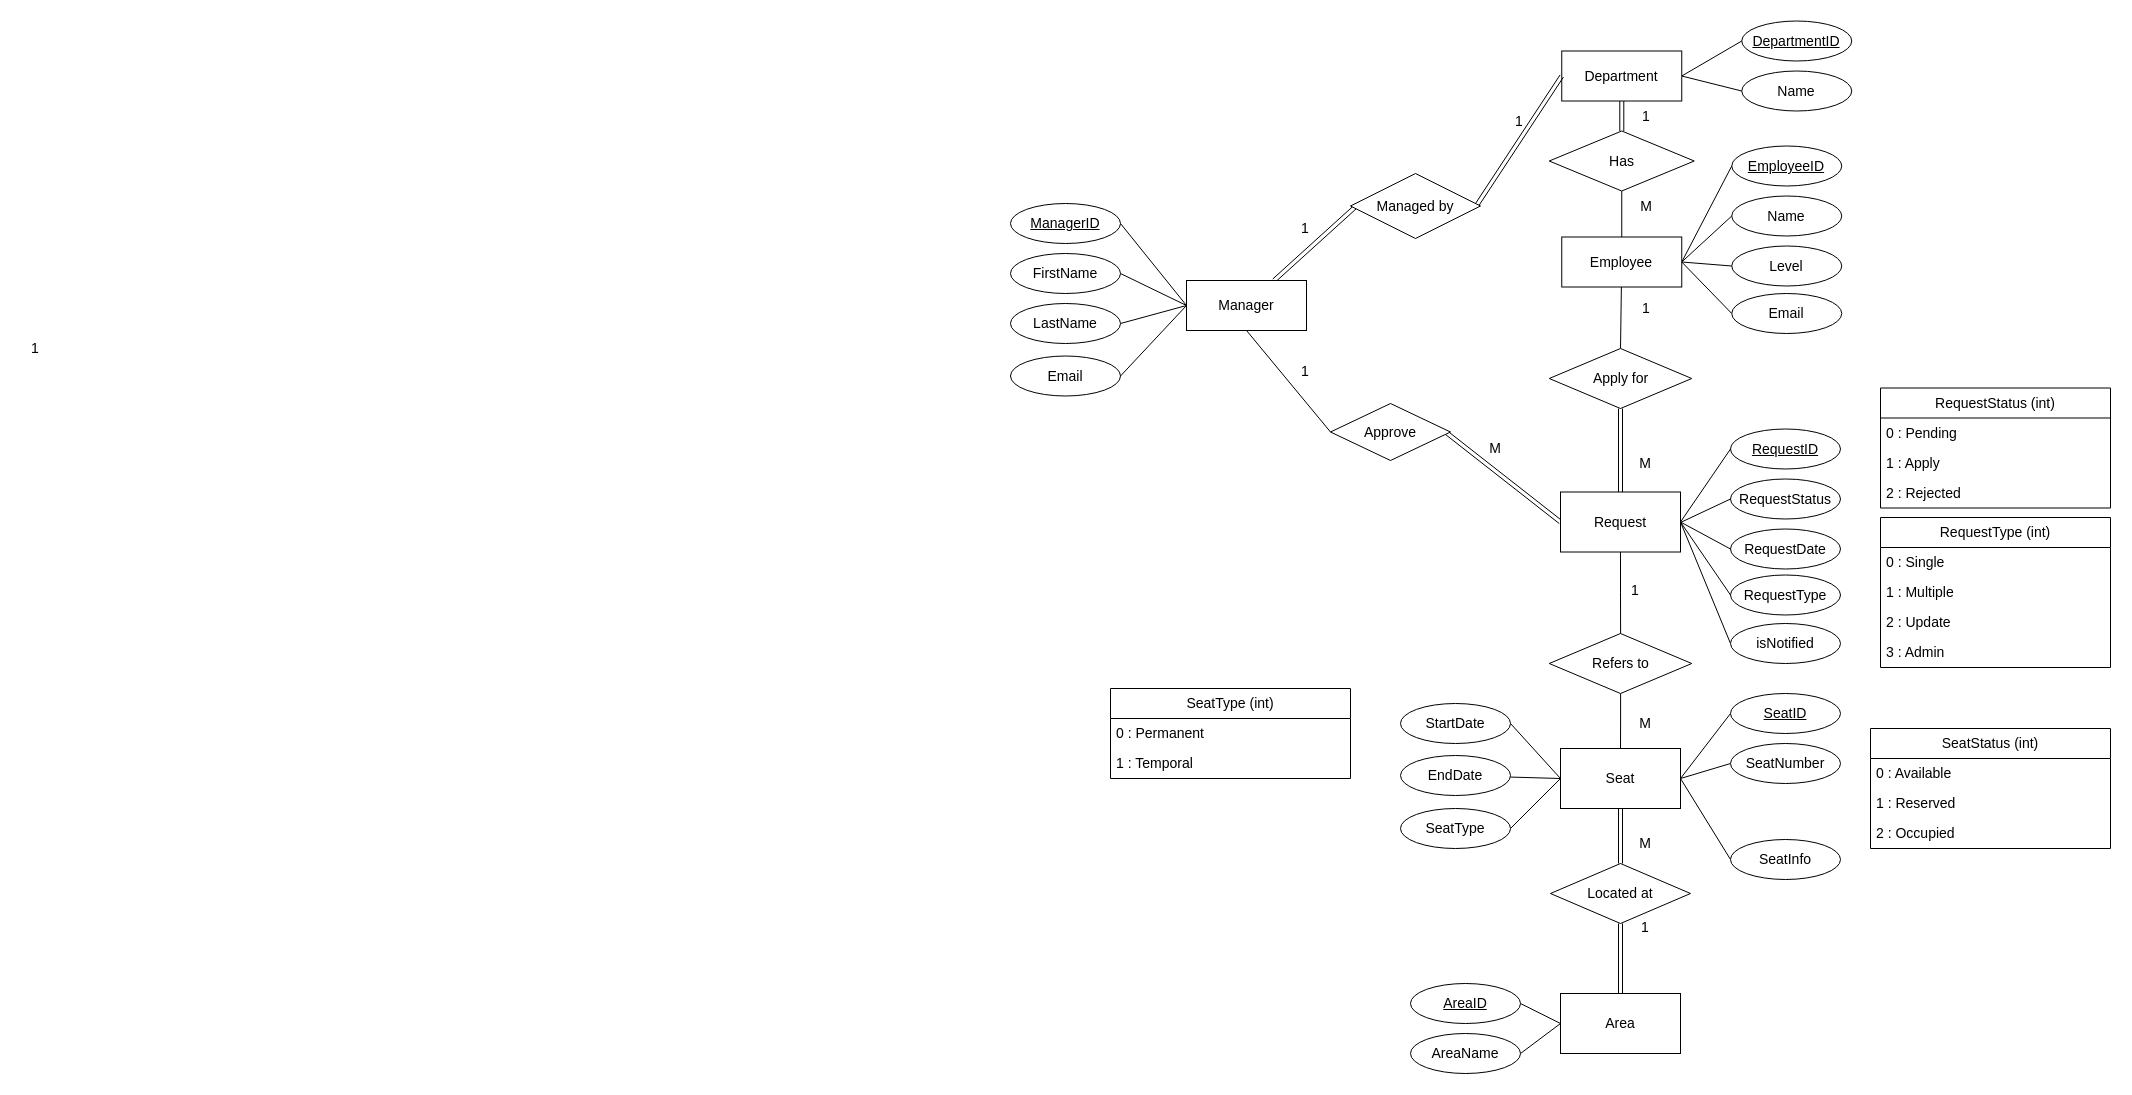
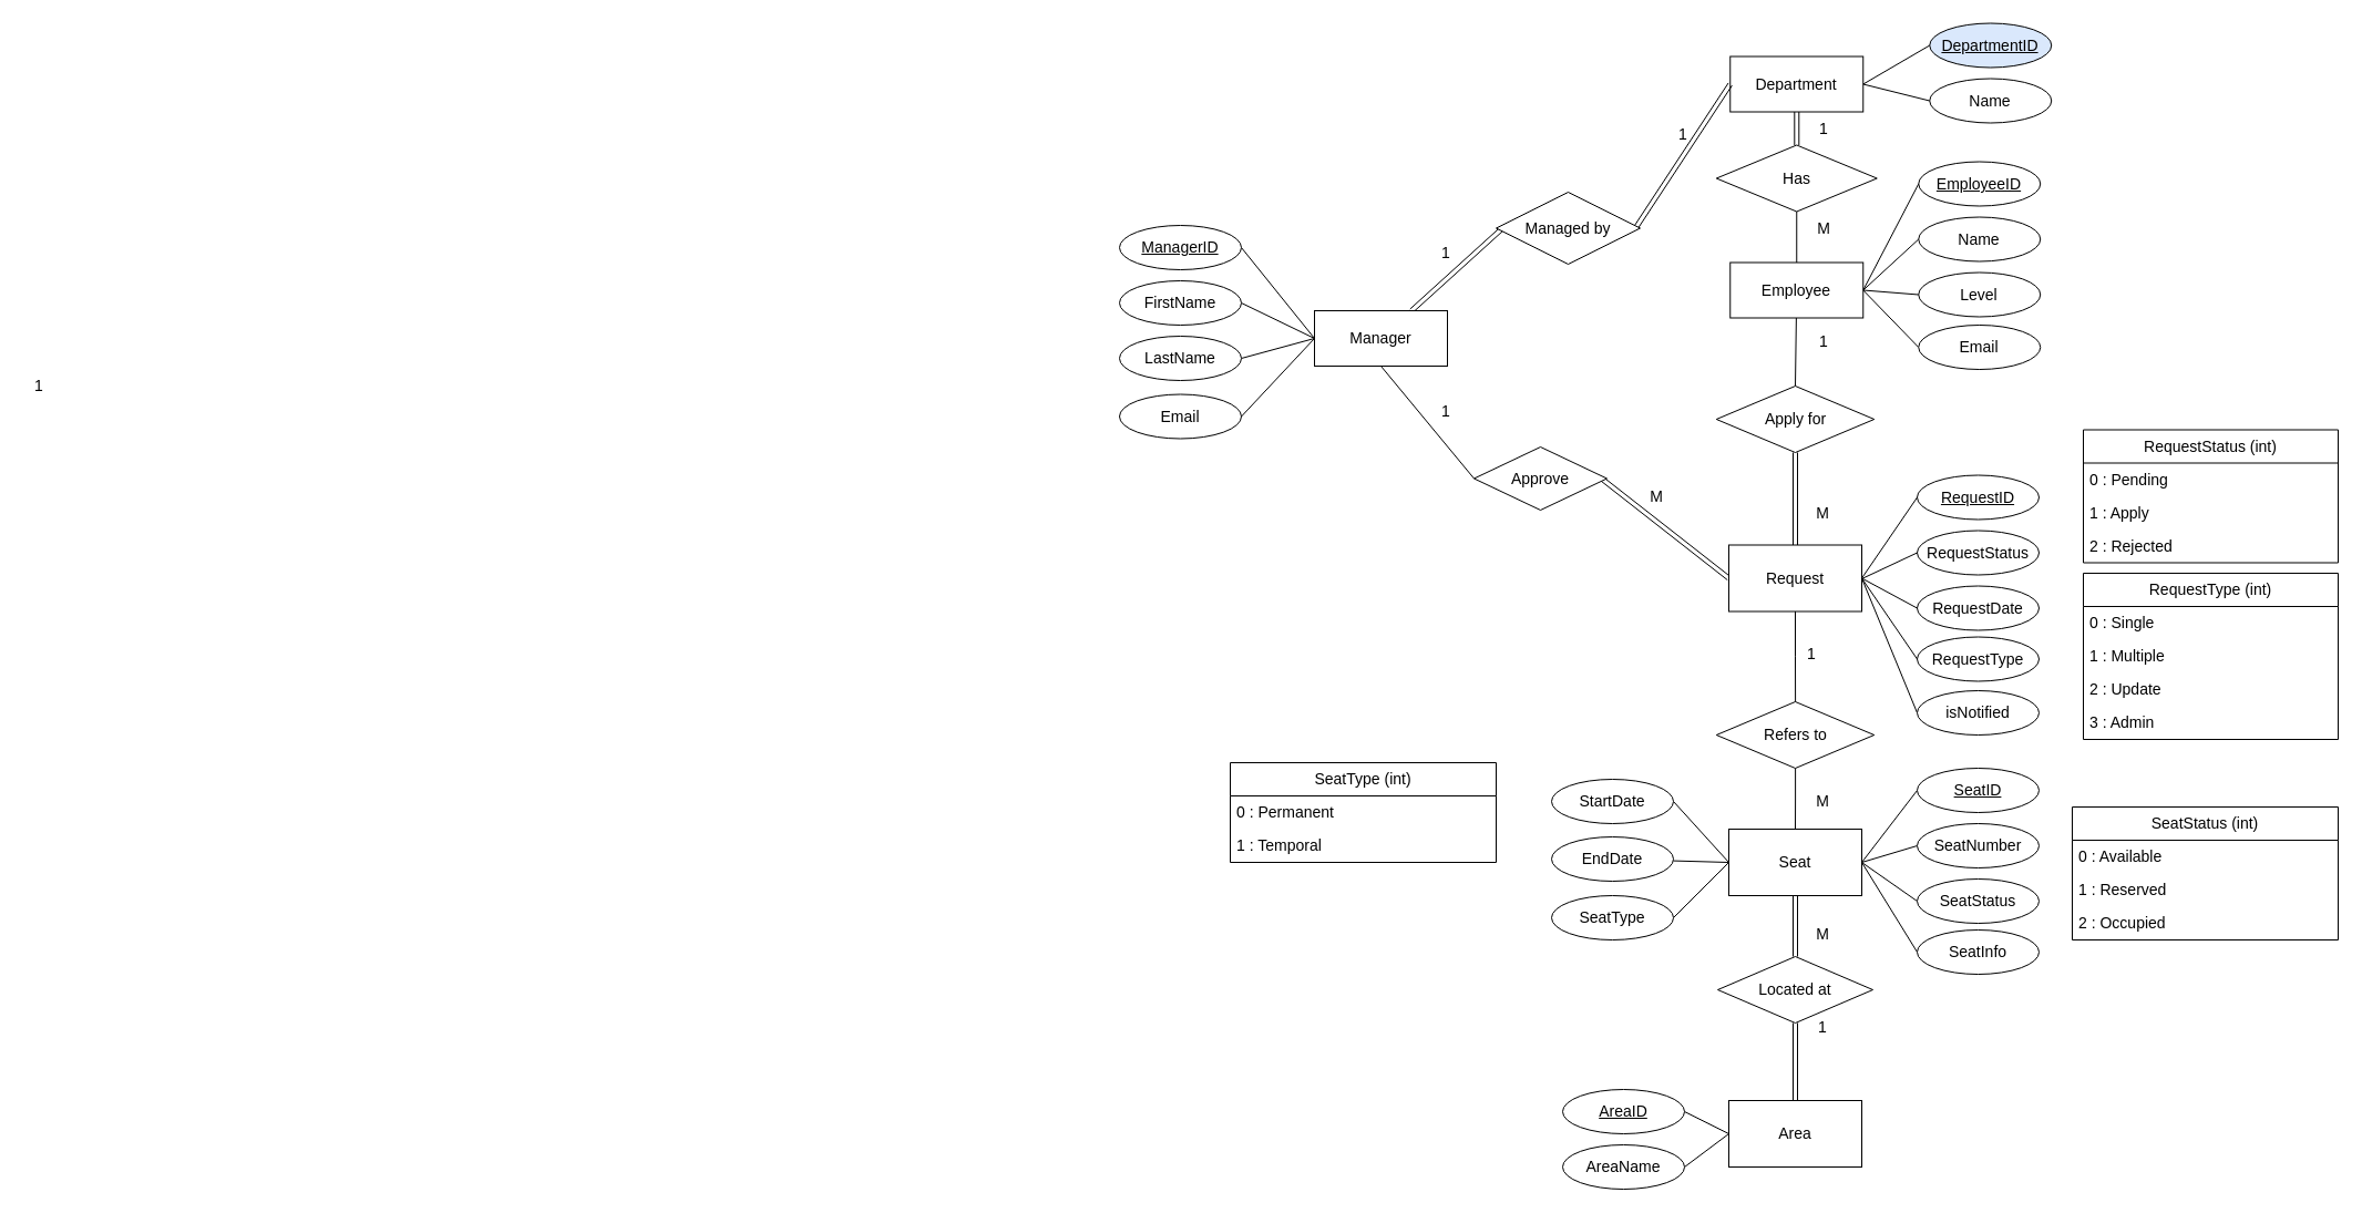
- <mxCell id="16" value="&lt;u style=&quot;font-size: 14px;&quot;&gt;DepartmentID&lt;/u&gt;" style="ellipse;whiteSpace=wrap;html=1;rounded=0;fontSize=14;" parent="1" vertex="1"><mxGeometry x="1741.25" y="20.5" width="110" height="40" as="geometry" /></mxCell>
+ <mxCell id="16" value="&lt;u style=&quot;font-size: 14px;&quot;&gt;DepartmentID&lt;/u&gt;" style="ellipse;whiteSpace=wrap;html=1;rounded=0;fontSize=14;fillColor=#dae8fc;" parent="1" vertex="1"><mxGeometry x="1741.25" y="20.5" width="110" height="40" as="geometry" /></mxCell>
+ <mxCell id="35" style="rounded=0;orthogonalLoop=1;jettySize=auto;html=1;entryX=0;entryY=0.5;entryDx=0;entryDy=0;endArrow=none;endFill=0;exitX=1;exitY=0.5;exitDx=0;exitDy=0;fontSize=14;" parent="1" source="38" target="41" edge="1"><mxGeometry relative="1" as="geometry" /></mxCell>
+ <mxCell id="41" value="SeatStatus" style="ellipse;whiteSpace=wrap;html=1;rounded=0;fontSize=14;" parent="1" vertex="1"><mxGeometry x="1730" y="793" width="110" height="40" as="geometry" /></mxCell>
